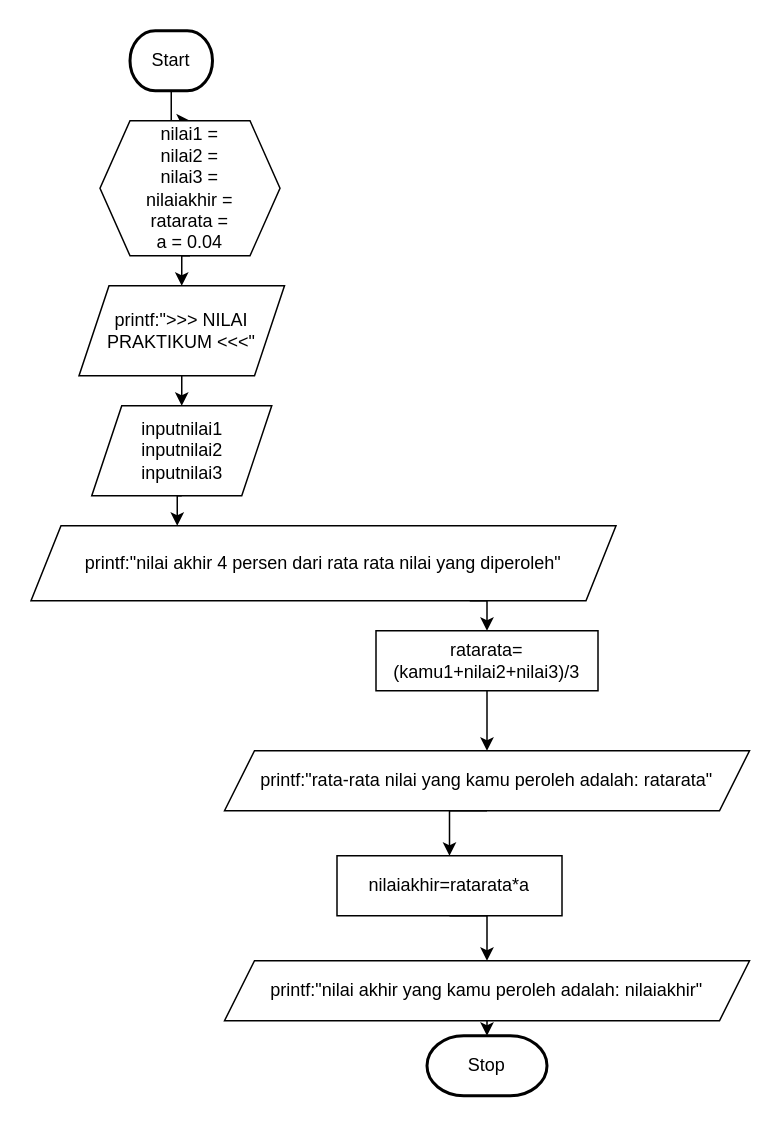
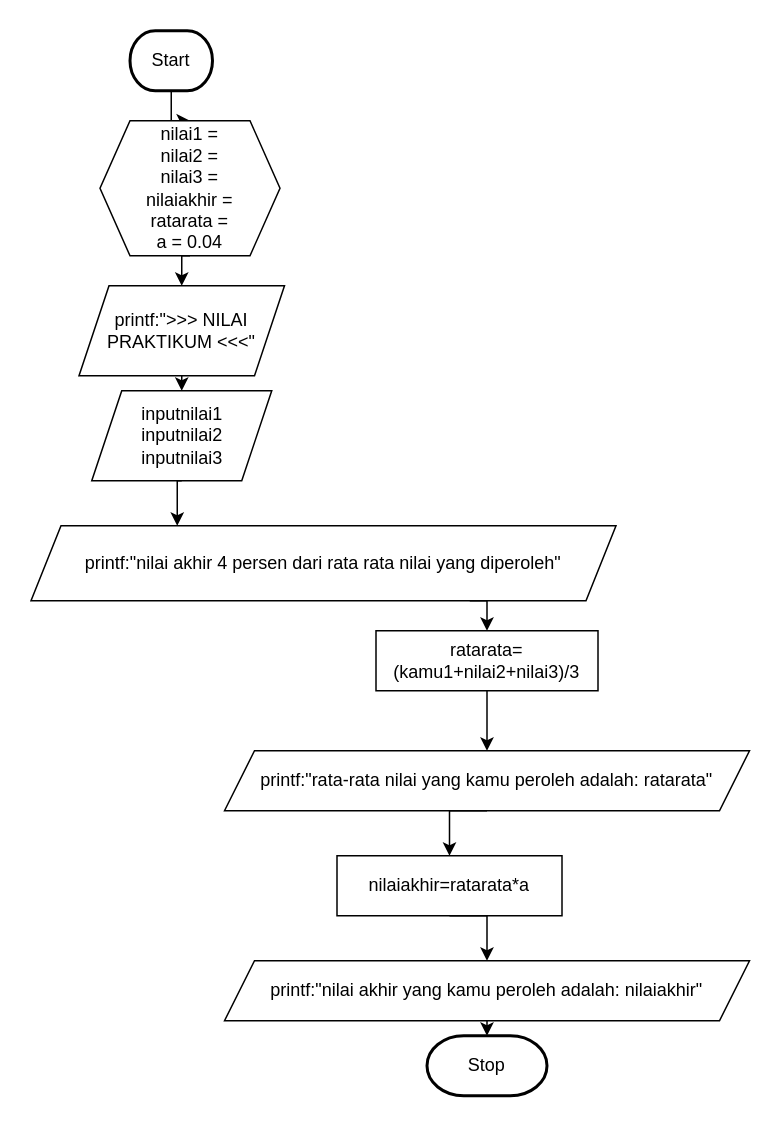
- <mxCell id="7" value="inputnilai1&lt;br&gt;inputnilai2&lt;br&gt;inputnilai3" style="shape=parallelogram;perimeter=parallelogramPerimeter;whiteSpace=wrap;html=1;fixedSize=1;" parent="1" vertex="1"><mxGeometry x="60.5" y="270" width="120" height="60" as="geometry" /></mxCell>
+ <mxCell id="7" value="inputnilai1&lt;br&gt;inputnilai2&lt;br&gt;inputnilai3" style="shape=parallelogram;perimeter=parallelogramPerimeter;whiteSpace=wrap;html=1;fixedSize=1;" parent="1" vertex="1"><mxGeometry x="60.5" y="260" width="120" height="60" as="geometry" /></mxCell>
